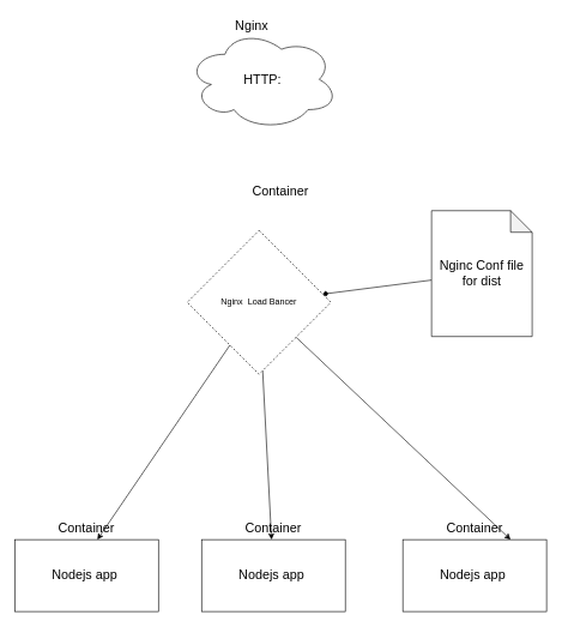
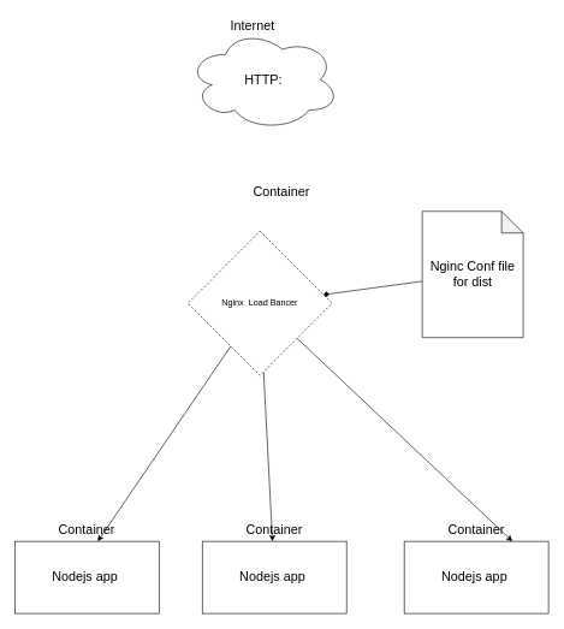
- <mxCell id="16" value="&lt;font style=&quot;font-size: 18px;&quot;&gt;Nginx&lt;/font&gt;" style="text;strokeColor=none;align=center;fillColor=none;html=1;verticalAlign=middle;whiteSpace=wrap;rounded=0;" vertex="1" parent="1"><mxGeometry x="320" y="20" width="60" height="30" as="geometry" /></mxCell>
+ <mxCell id="16" value="&lt;font style=&quot;font-size: 18px;&quot;&gt;Internet&lt;/font&gt;" style="text;strokeColor=none;align=center;fillColor=none;html=1;verticalAlign=middle;whiteSpace=wrap;rounded=0;" vertex="1" parent="1"><mxGeometry x="320" y="20" width="60" height="30" as="geometry" /></mxCell>
- <mxCell id="14" value="Nginc Conf file for dist" style="shape=note;whiteSpace=wrap;html=1;backgroundOutline=1;darkOpacity=0.05;fontSize=18;" vertex="1" parent="1"><mxGeometry x="600" y="292.5" width="140" height="175" as="geometry" /></mxCell>
+ <mxCell id="14" value="Nginc Conf file for dist" style="shape=note;whiteSpace=wrap;html=1;backgroundOutline=1;darkOpacity=0.05;fontSize=18;" vertex="1" parent="1"><mxGeometry x="585" y="292.5" width="140" height="175" as="geometry" /></mxCell>
